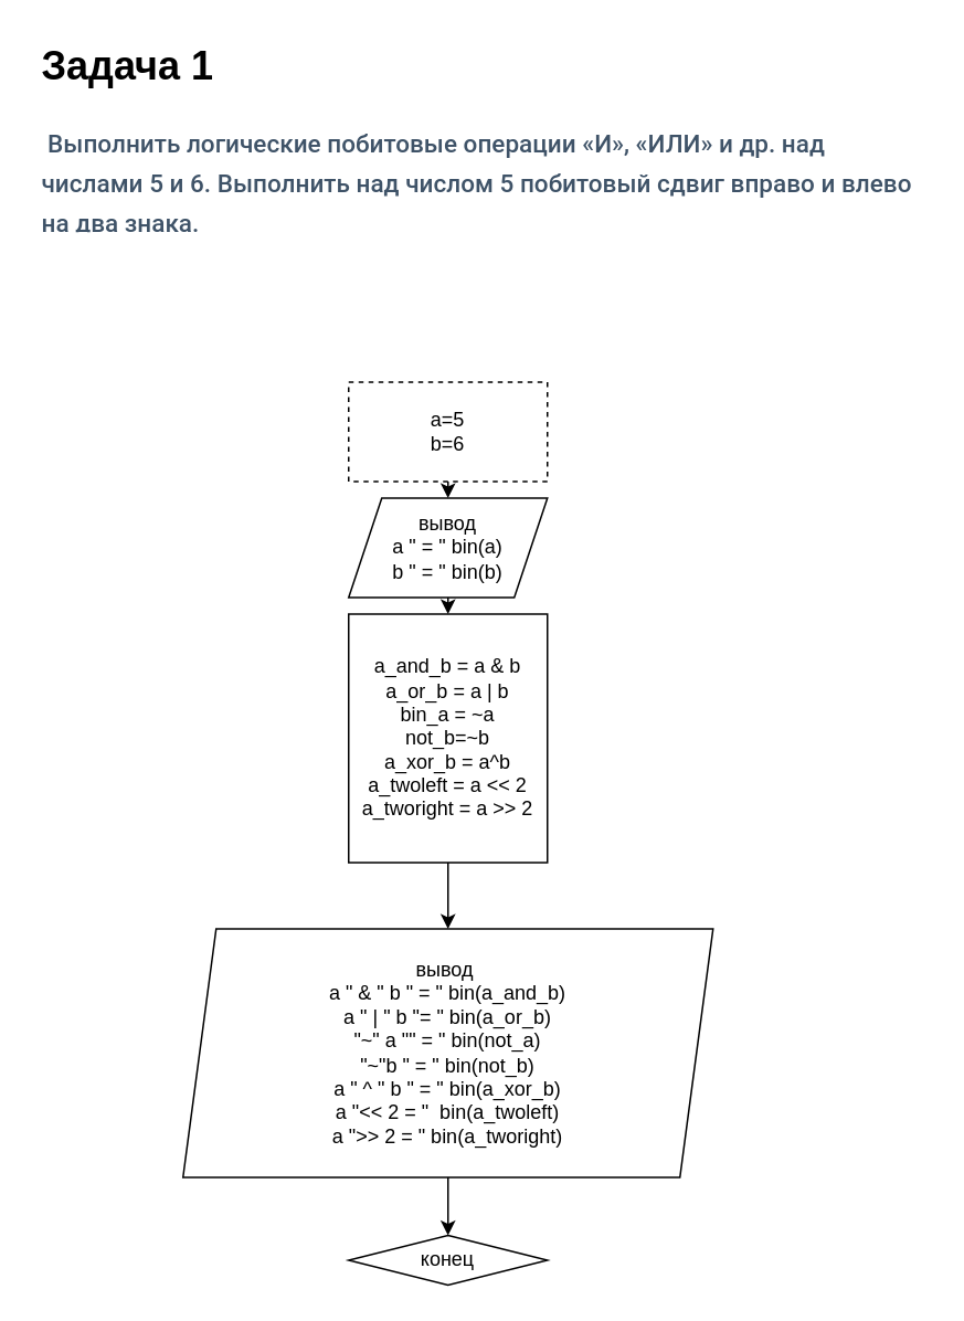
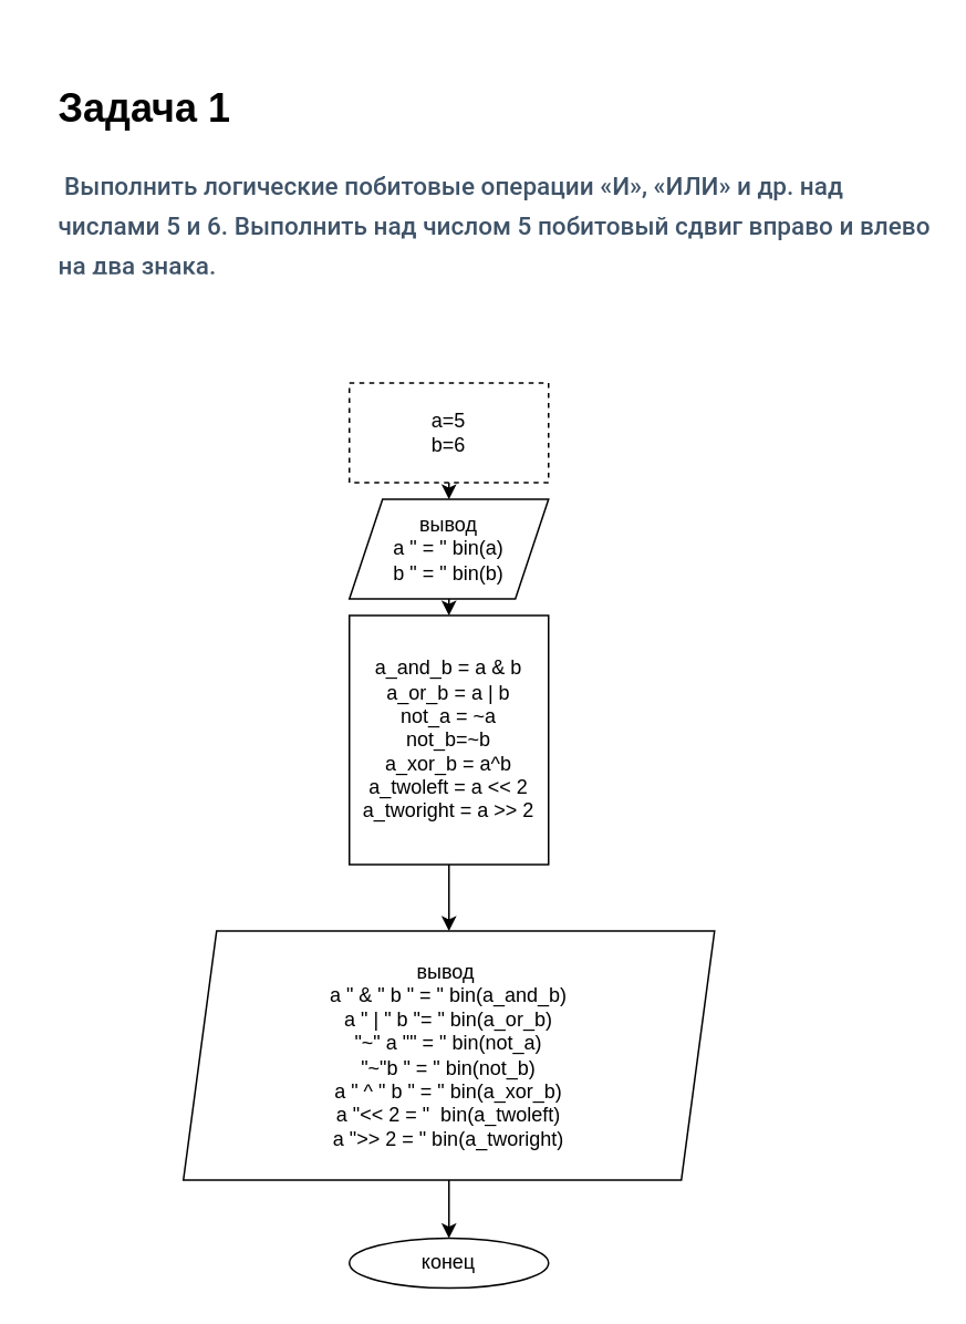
- <mxCell id="11" value="&lt;h1&gt;Задача 1&lt;/h1&gt;&lt;div&gt;&lt;h3 style=&quot;box-sizing: border-box ; font-family: &amp;#34;roboto&amp;#34; , &amp;#34;san francisco&amp;#34; , &amp;#34;helvetica neue&amp;#34; , &amp;#34;helvetica&amp;#34; , &amp;#34;arial&amp;#34; ; font-weight: 500 ; line-height: 24px ; color: rgb(63 , 83 , 104) ; margin-top: 20px ; margin-bottom: 10px ; font-size: 15px ; background-color: rgb(255 , 255 , 255)&quot;&gt;&amp;nbsp;Выполнить логические побитовые операции «И», «ИЛИ» и др. над числами 5 и 6. Выполнить над числом 5 побитовый сдвиг вправо и влево на два знака.&lt;/h3&gt;&lt;/div&gt;" style="text;html=1;strokeColor=none;fillColor=none;spacing=5;spacingTop=-20;whiteSpace=wrap;overflow=hidden;rounded=0;" vertex="1" parent="1"><mxGeometry x="20" y="20" width="540" height="120" as="geometry" /></mxCell>
+ <mxCell id="11" value="&lt;h1&gt;Задача 1&lt;/h1&gt;&lt;div&gt;&lt;h3 style=&quot;box-sizing: border-box ; font-family: &amp;#34;roboto&amp;#34; , &amp;#34;san francisco&amp;#34; , &amp;#34;helvetica neue&amp;#34; , &amp;#34;helvetica&amp;#34; , &amp;#34;arial&amp;#34; ; font-weight: 500 ; line-height: 24px ; color: rgb(63 , 83 , 104) ; margin-top: 20px ; margin-bottom: 10px ; font-size: 15px ; background-color: rgb(255 , 255 , 255)&quot;&gt;&amp;nbsp;Выполнить логические побитовые операции «И», «ИЛИ» и др. над числами 5 и 6. Выполнить над числом 5 побитовый сдвиг вправо и влево на два знака.&lt;/h3&gt;&lt;/div&gt;" style="text;html=1;strokeColor=none;fillColor=none;spacing=5;spacingTop=-20;whiteSpace=wrap;overflow=hidden;rounded=0;" vertex="1" parent="1"><mxGeometry x="30" y="45" width="540" height="120" as="geometry" /></mxCell>
- <mxCell id="8" value="a_and_b = a &amp;amp; b&lt;br&gt;a_or_b = a | b&lt;br&gt;bin_a = ~a&lt;br&gt;not_b=~b&lt;br&gt;a_xor_b = a^b&lt;br&gt;a_twoleft = a &amp;lt;&amp;lt; 2&lt;br&gt;a_tworight = a &amp;gt;&amp;gt; 2" style="rounded=0;whiteSpace=wrap;html=1;" parent="1" vertex="1"><mxGeometry x="210" y="370" width="120" height="150" as="geometry" /></mxCell>
+ <mxCell id="8" value="a_and_b = a &amp;amp; b&lt;br&gt;a_or_b = a | b&lt;br&gt;not_a = ~a&lt;br&gt;not_b=~b&lt;br&gt;a_xor_b = a^b&lt;br&gt;a_twoleft = a &amp;lt;&amp;lt; 2&lt;br&gt;a_tworight = a &amp;gt;&amp;gt; 2" style="rounded=0;whiteSpace=wrap;html=1;" parent="1" vertex="1"><mxGeometry x="210" y="370" width="120" height="150" as="geometry" /></mxCell>
- <mxCell id="6" value="конец" style="rhombus;whiteSpace=wrap;html=1;" parent="1" vertex="1"><mxGeometry x="210" y="745" width="120" height="30" as="geometry" /></mxCell>
+ <mxCell id="6" value="конец" style="ellipse;whiteSpace=wrap;html=1;" parent="1" vertex="1"><mxGeometry x="210" y="745" width="120" height="30" as="geometry" /></mxCell>
